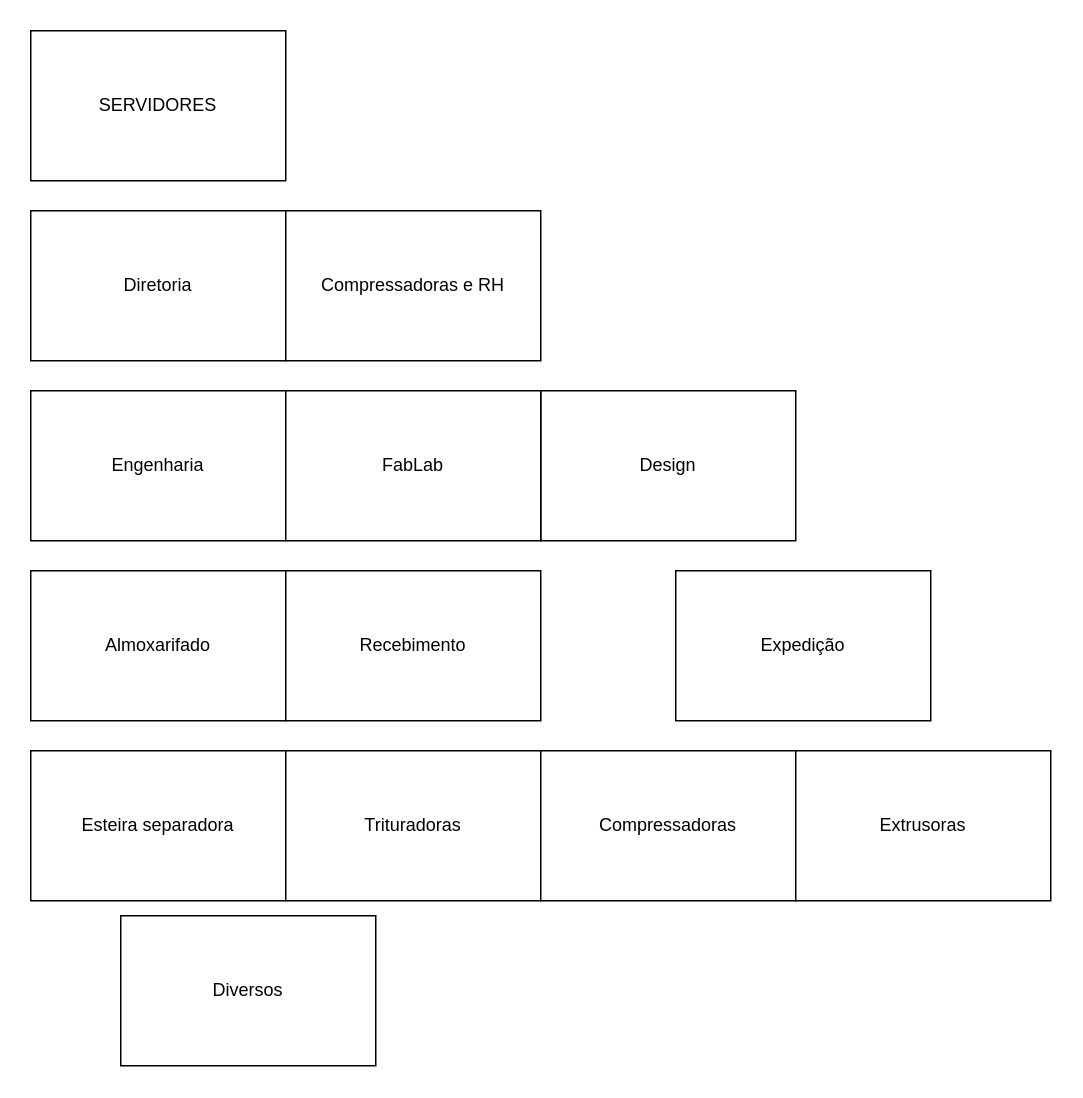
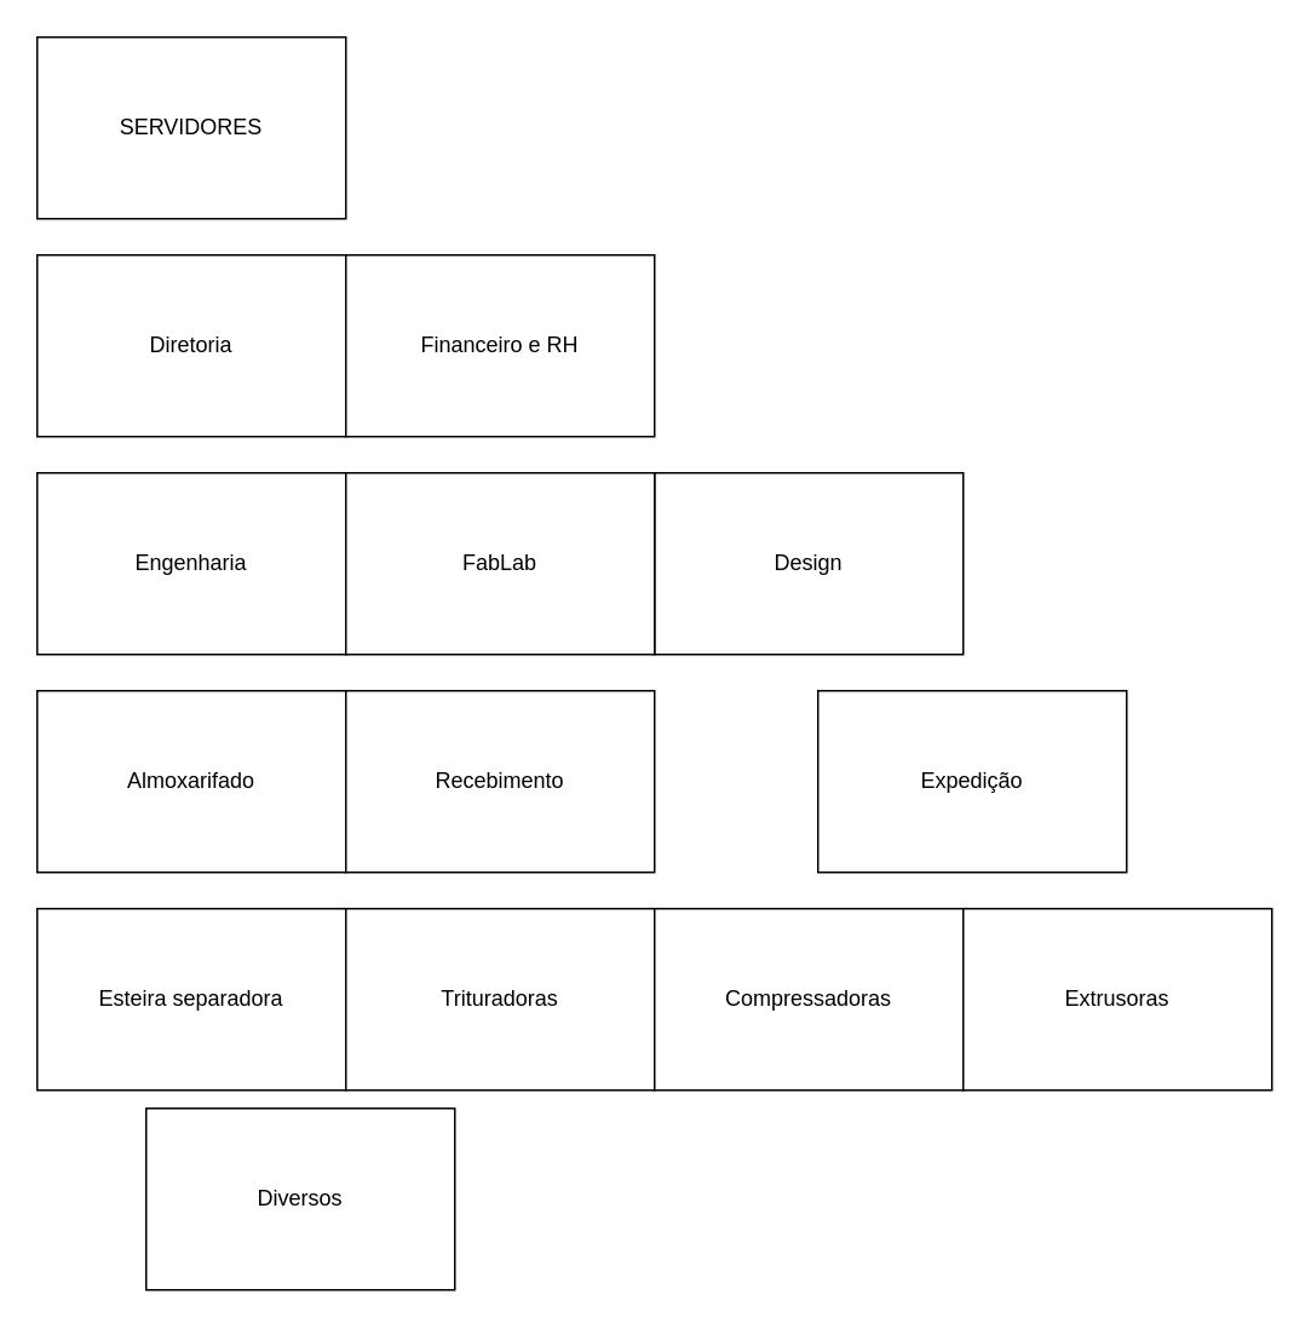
- <mxCell id="3" value="Compressadoras e RH" style="rounded=0;whiteSpace=wrap;html=1;" vertex="1" parent="1"><mxGeometry x="190" y="140" width="170" height="100" as="geometry" /></mxCell>
+ <mxCell id="3" value="Financeiro e RH" style="rounded=0;whiteSpace=wrap;html=1;" vertex="1" parent="1"><mxGeometry x="190" y="140" width="170" height="100" as="geometry" /></mxCell>
